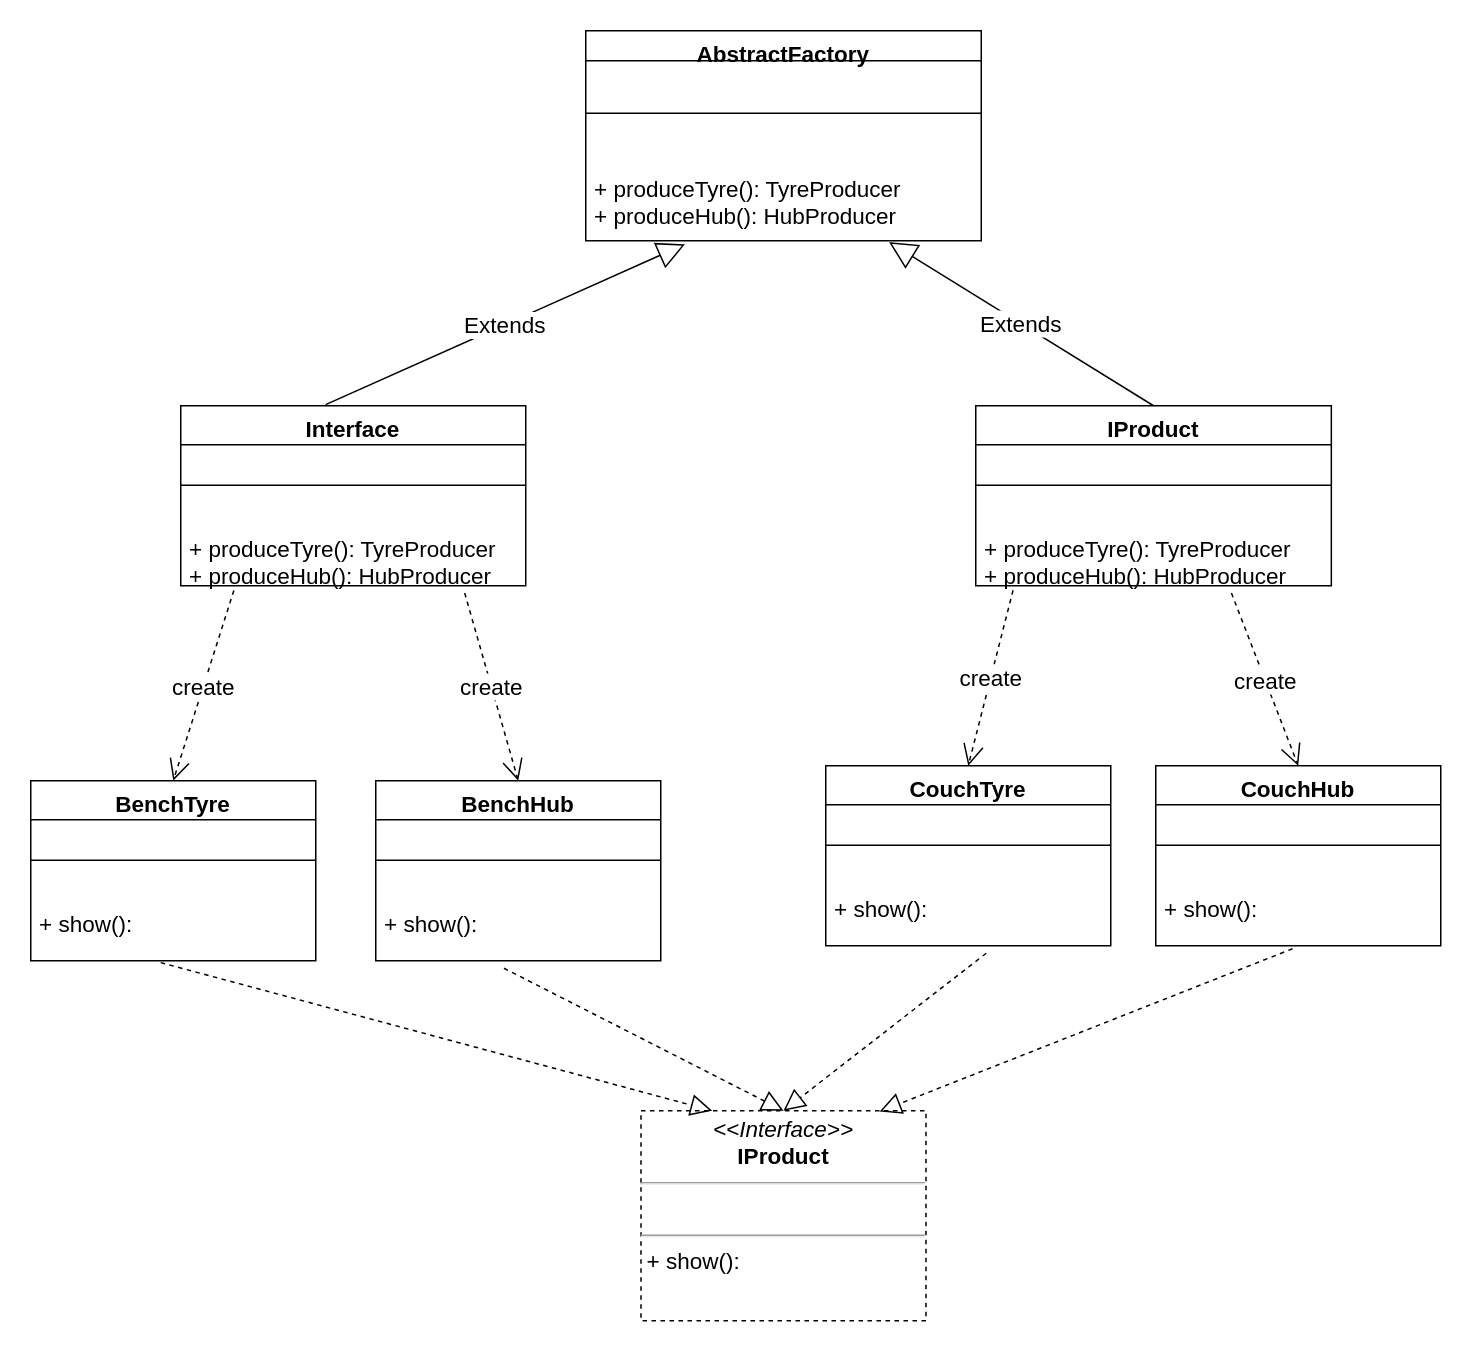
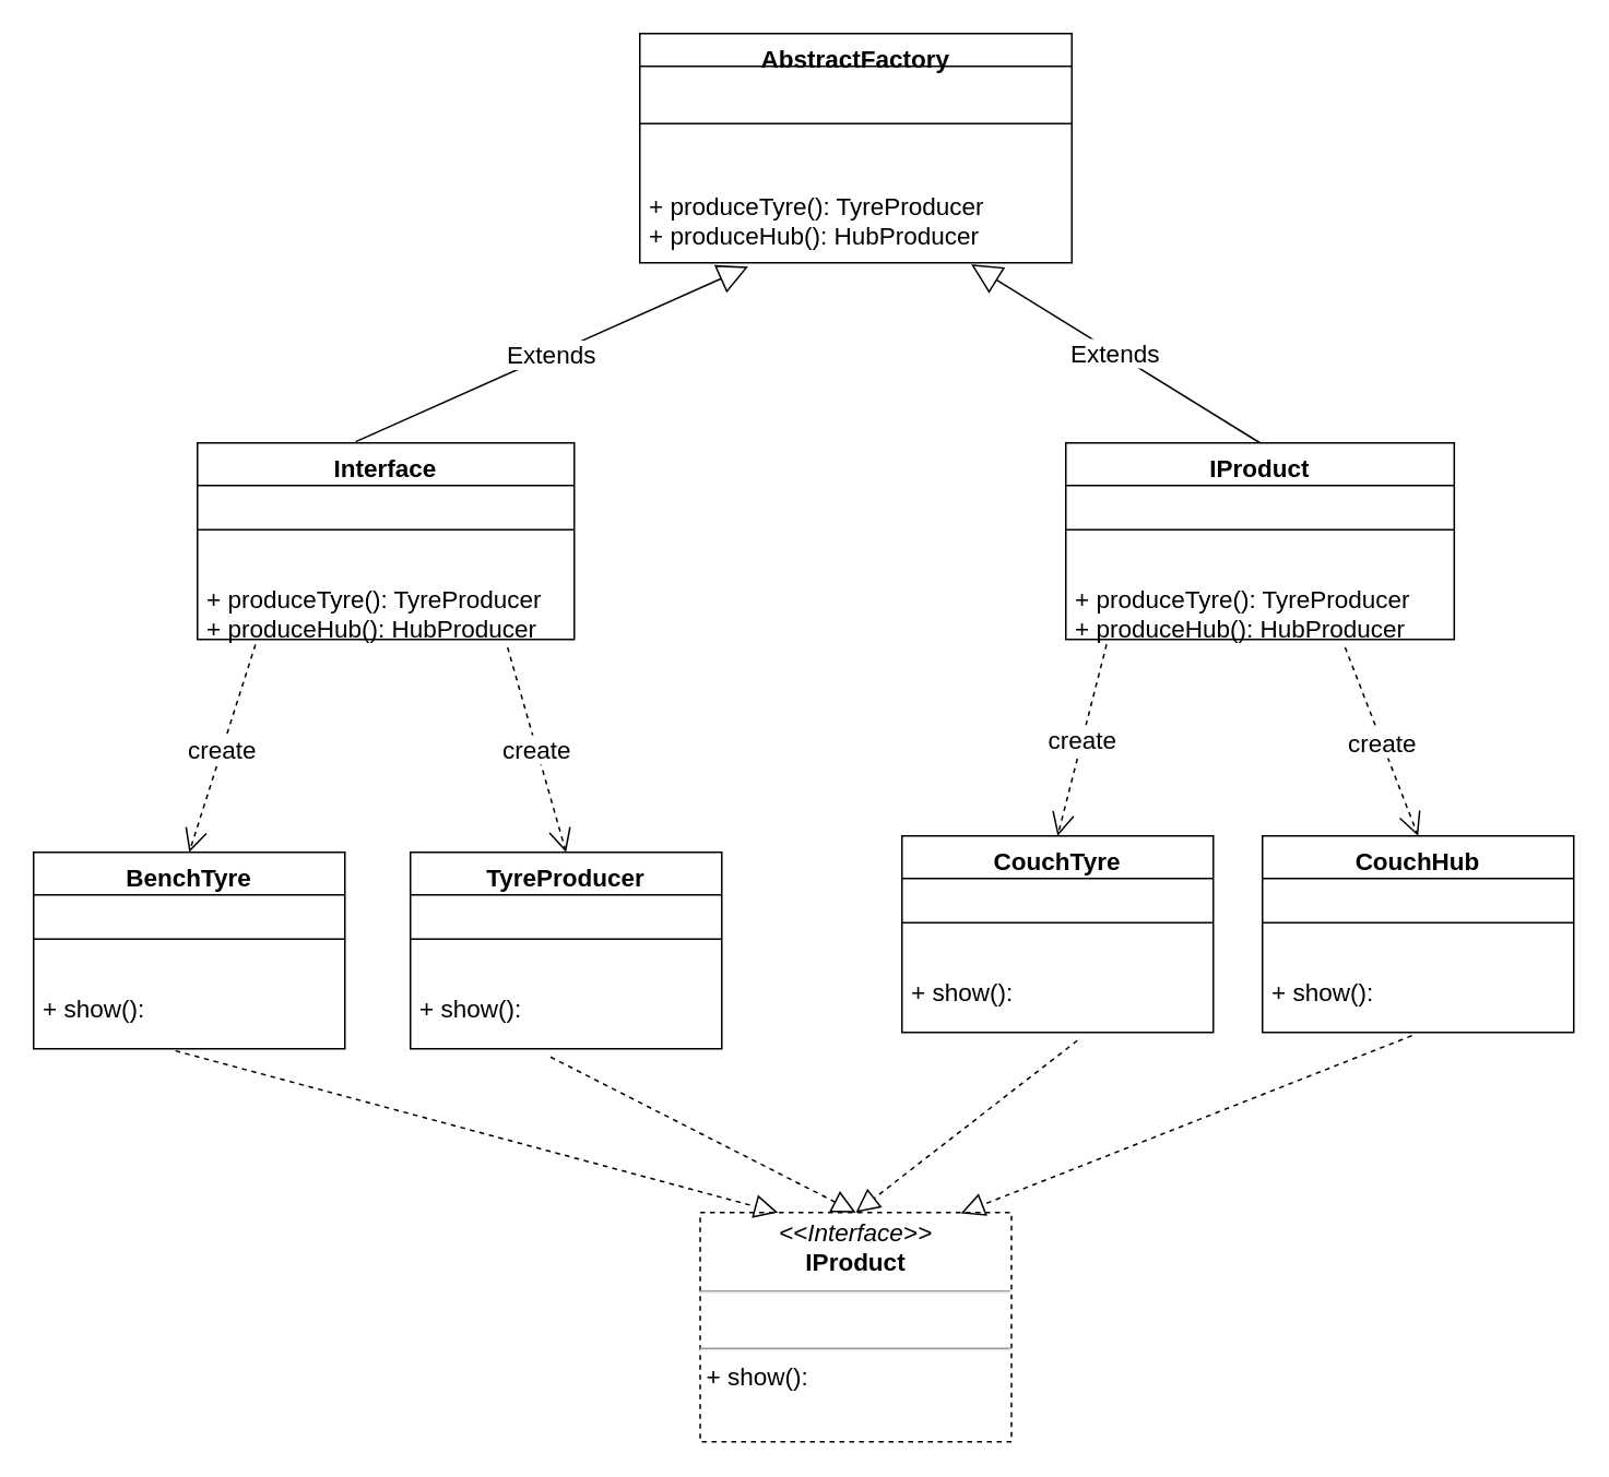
- <mxCell id="16" value="BenchHub" style="swimlane;fontStyle=1;align=center;verticalAlign=top;childLayout=stackLayout;horizontal=1;startSize=26;horizontalStack=0;resizeParent=1;resizeParentMax=0;resizeLast=0;collapsible=1;marginBottom=0;fontSize=15;" parent="1" vertex="1"><mxGeometry x="250" y="520" width="190" height="120" as="geometry" /></mxCell>
+ <mxCell id="16" value="TyreProducer" style="swimlane;fontStyle=1;align=center;verticalAlign=top;childLayout=stackLayout;horizontal=1;startSize=26;horizontalStack=0;resizeParent=1;resizeParentMax=0;resizeLast=0;collapsible=1;marginBottom=0;fontSize=15;" parent="1" vertex="1"><mxGeometry x="250" y="520" width="190" height="120" as="geometry" /></mxCell>
